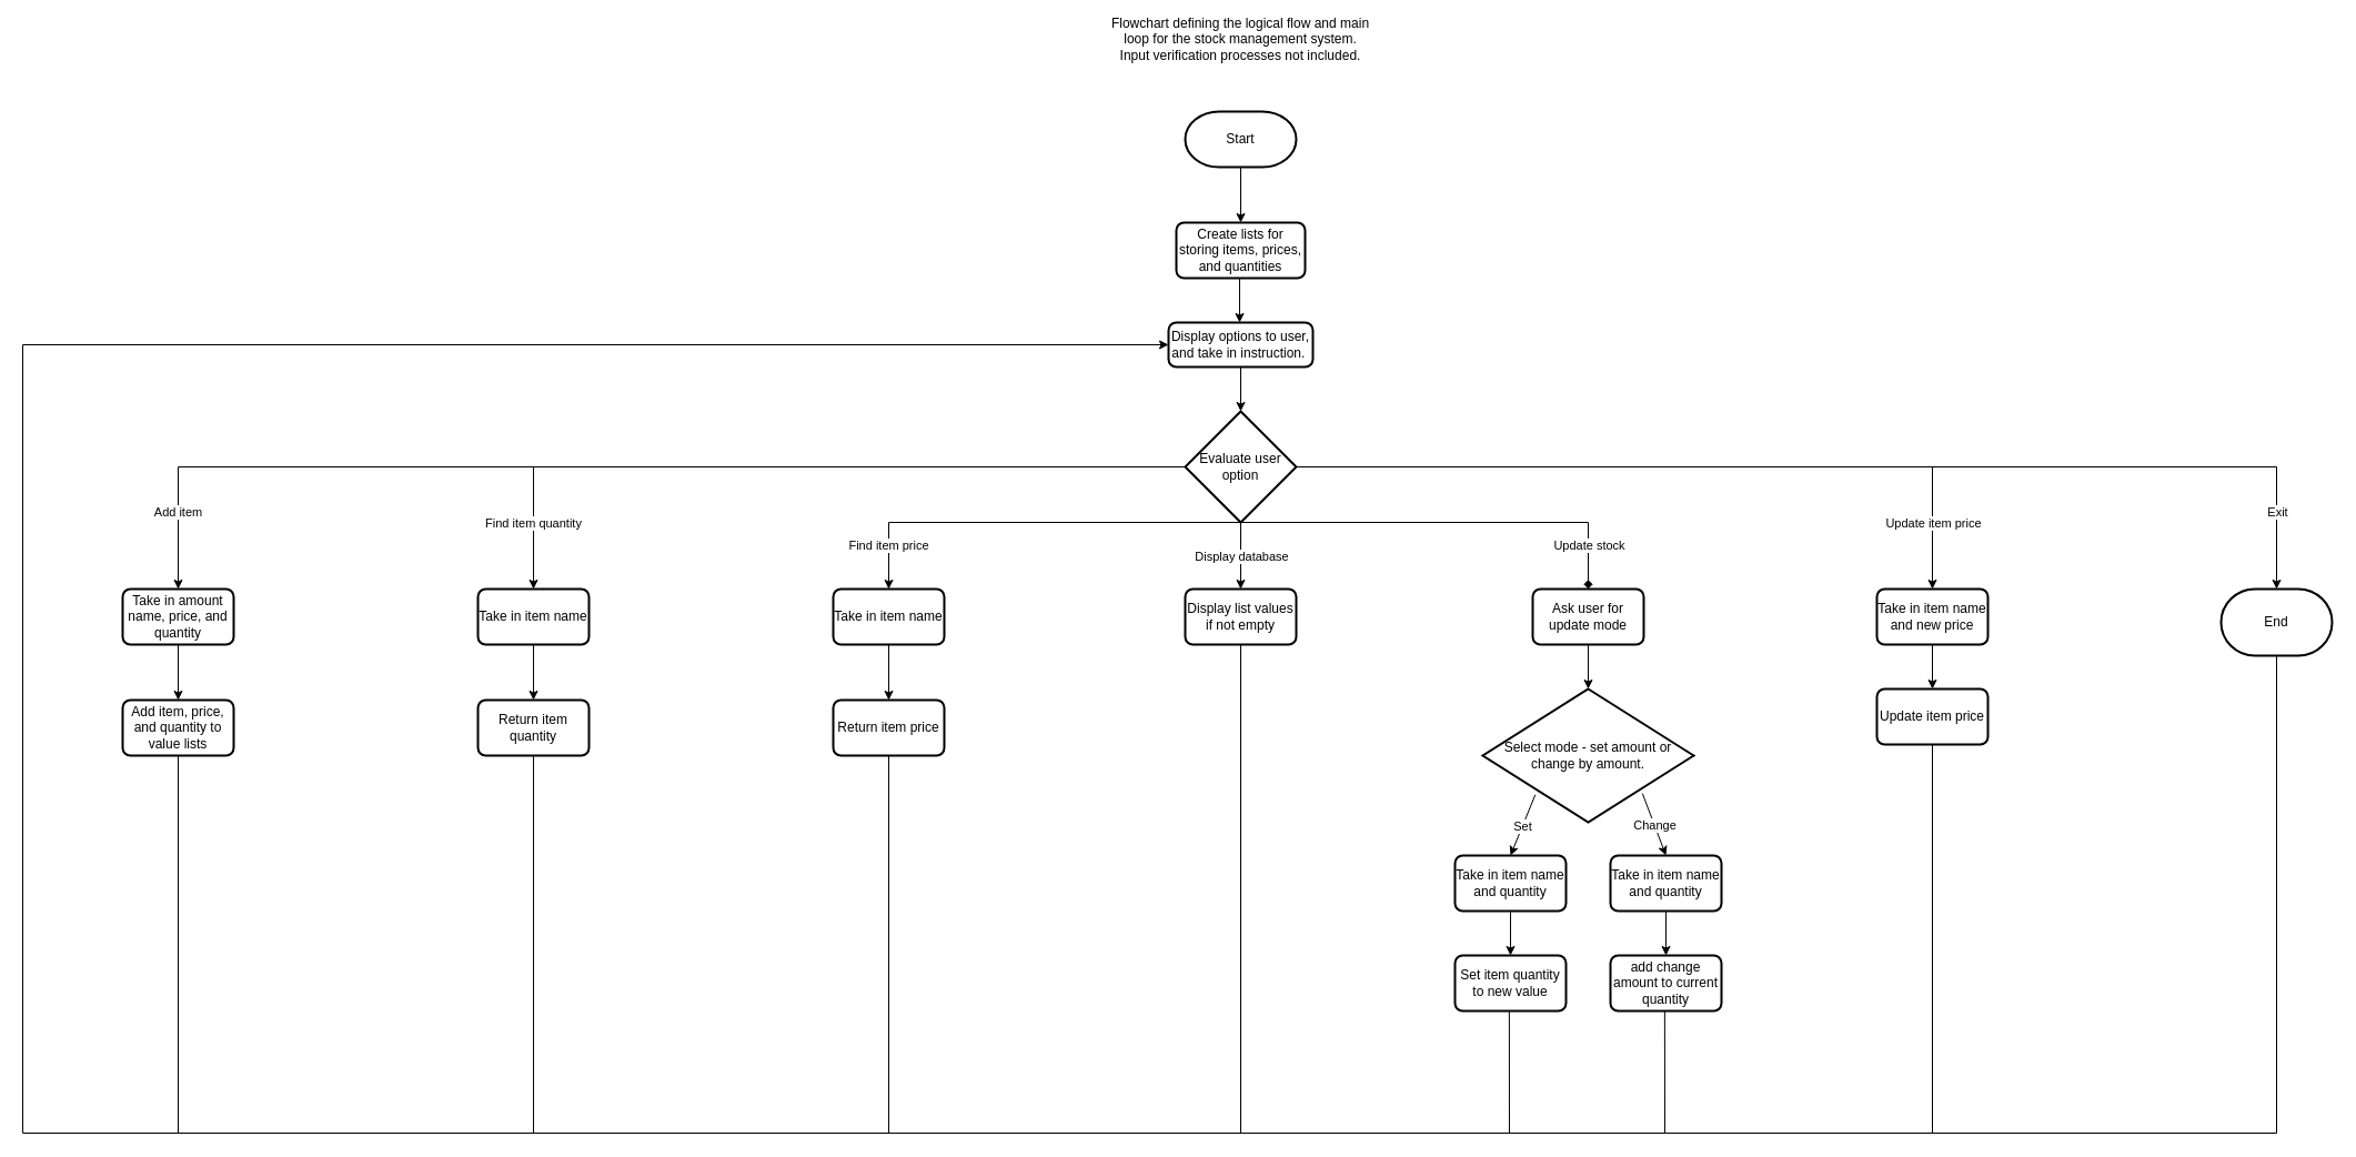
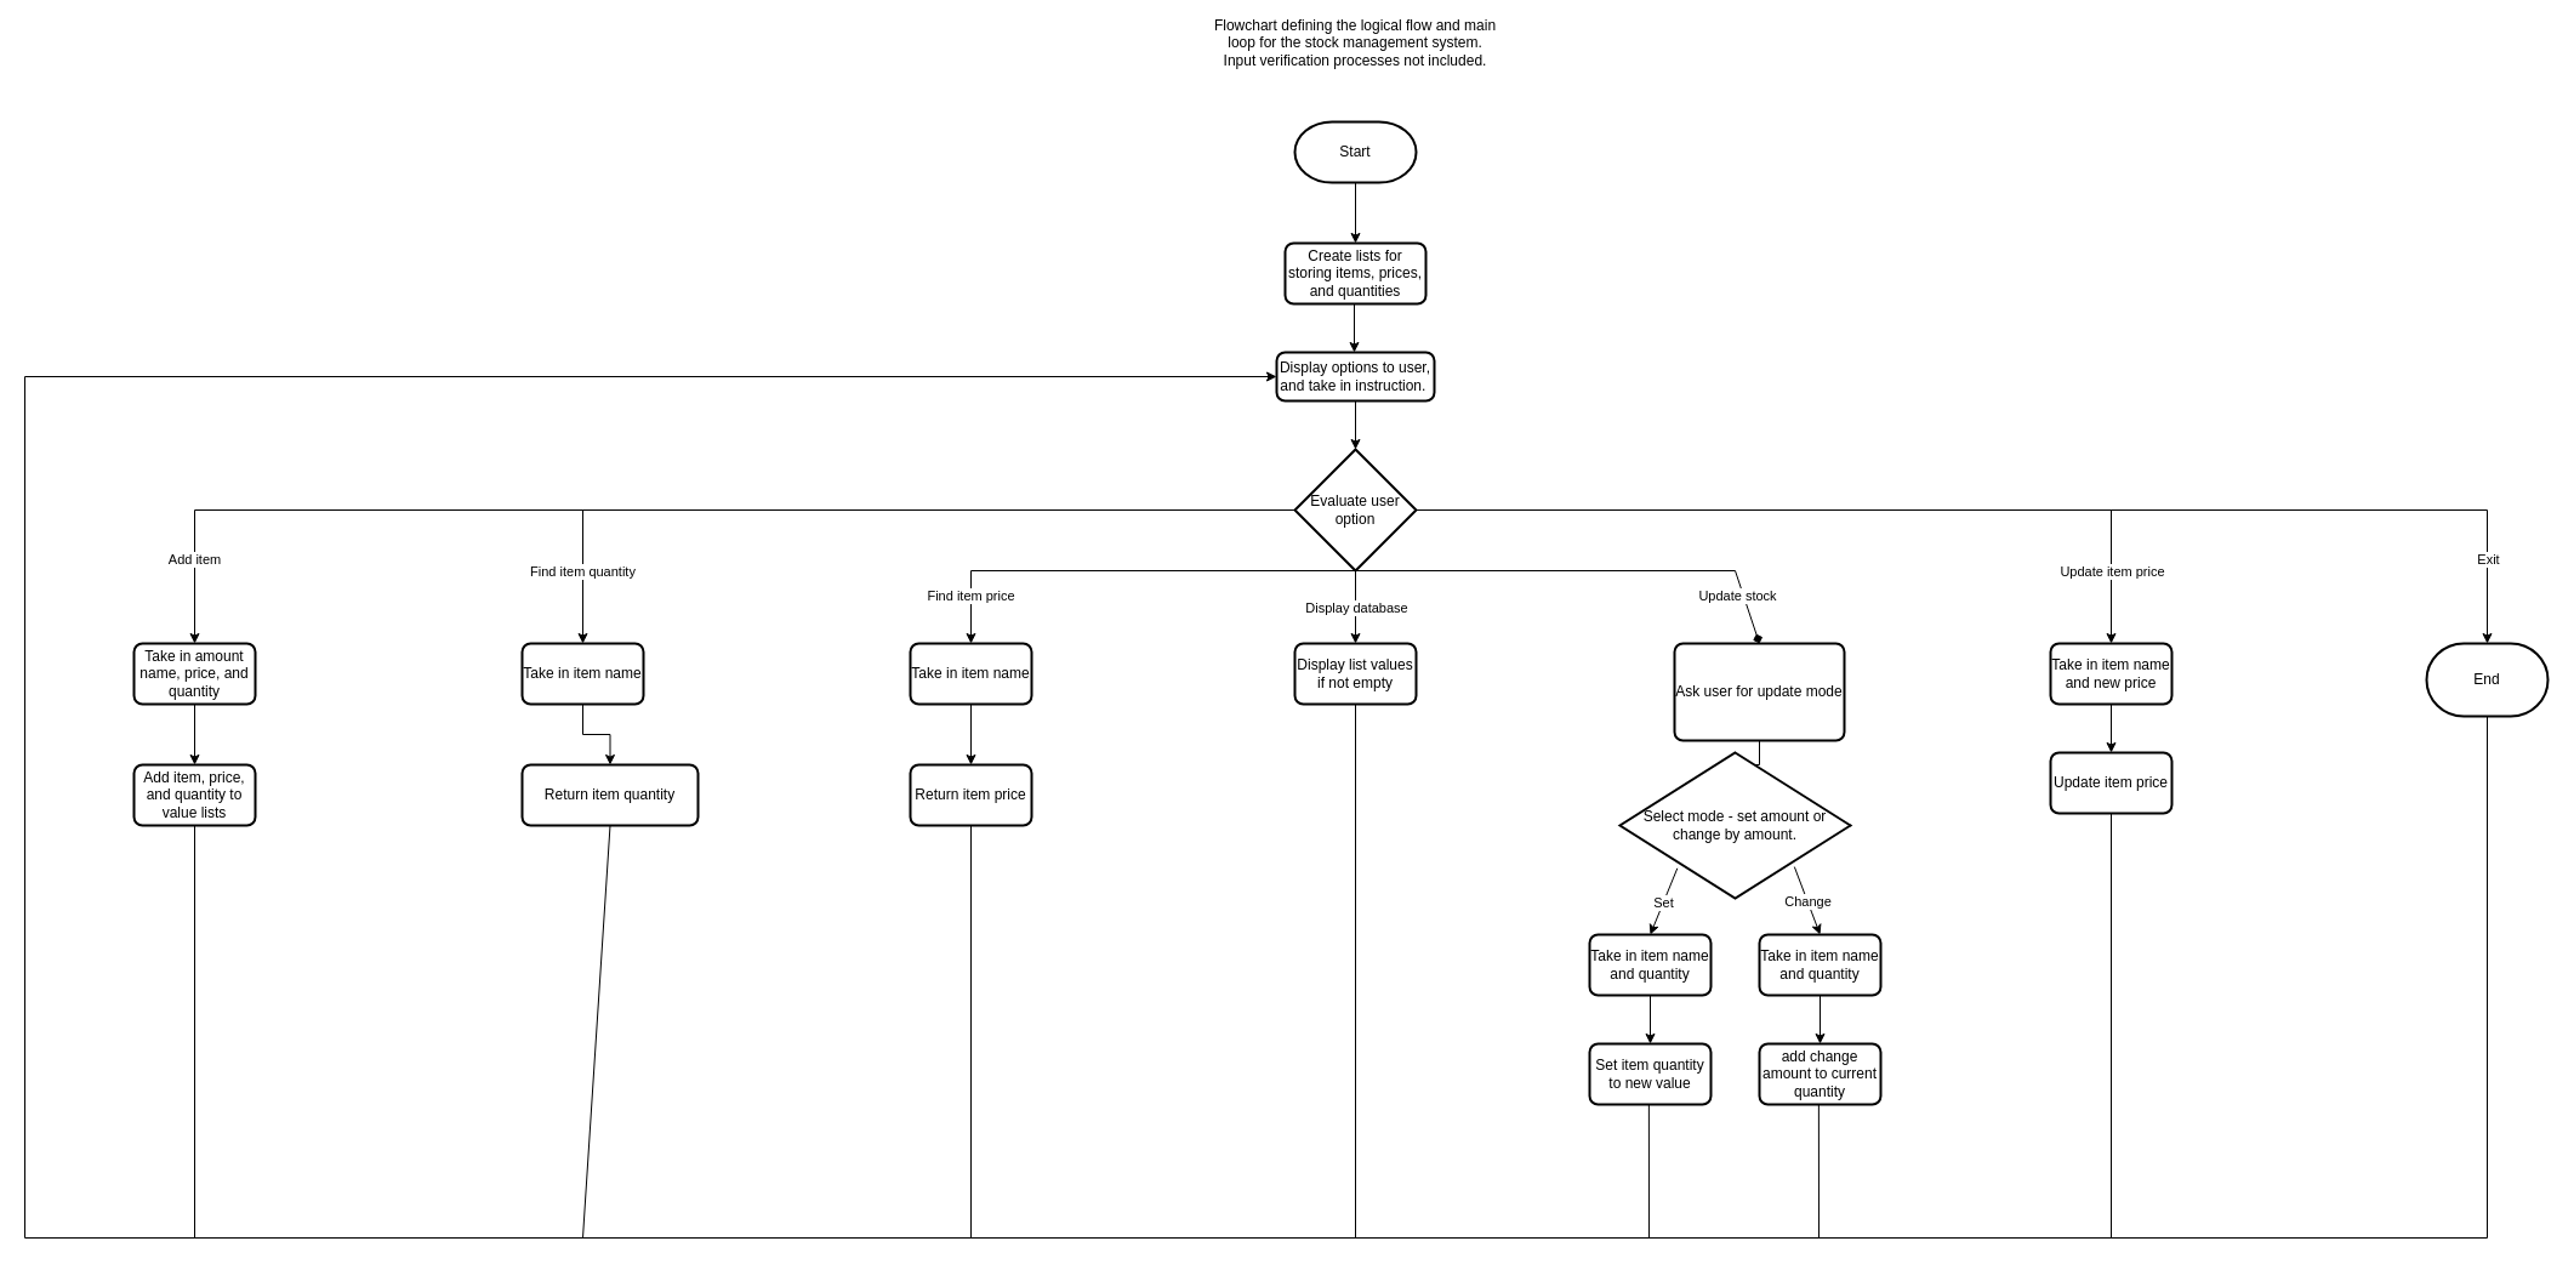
- <mxCell id="18" value="Ask user for update mode" style="rounded=1;whiteSpace=wrap;html=1;absoluteArcSize=1;arcSize=14;strokeWidth=2;" parent="1" vertex="1"><mxGeometry x="1380" y="530" width="100" height="50" as="geometry" /></mxCell>
+ <mxCell id="18" value="Ask user for update mode" style="rounded=1;whiteSpace=wrap;html=1;absoluteArcSize=1;arcSize=14;strokeWidth=2;" parent="1" vertex="1"><mxGeometry x="1380" y="530" width="140" height="80" as="geometry" /></mxCell>
- <mxCell id="43" value="Return item quantity" style="rounded=1;whiteSpace=wrap;html=1;absoluteArcSize=1;arcSize=14;strokeWidth=2;" parent="1" vertex="1"><mxGeometry x="430" y="630" width="100" height="50" as="geometry" /></mxCell>
+ <mxCell id="43" value="Return item quantity" style="rounded=1;whiteSpace=wrap;html=1;absoluteArcSize=1;arcSize=14;strokeWidth=2;" parent="1" vertex="1"><mxGeometry x="430" y="630" width="145" height="50" as="geometry" /></mxCell>
